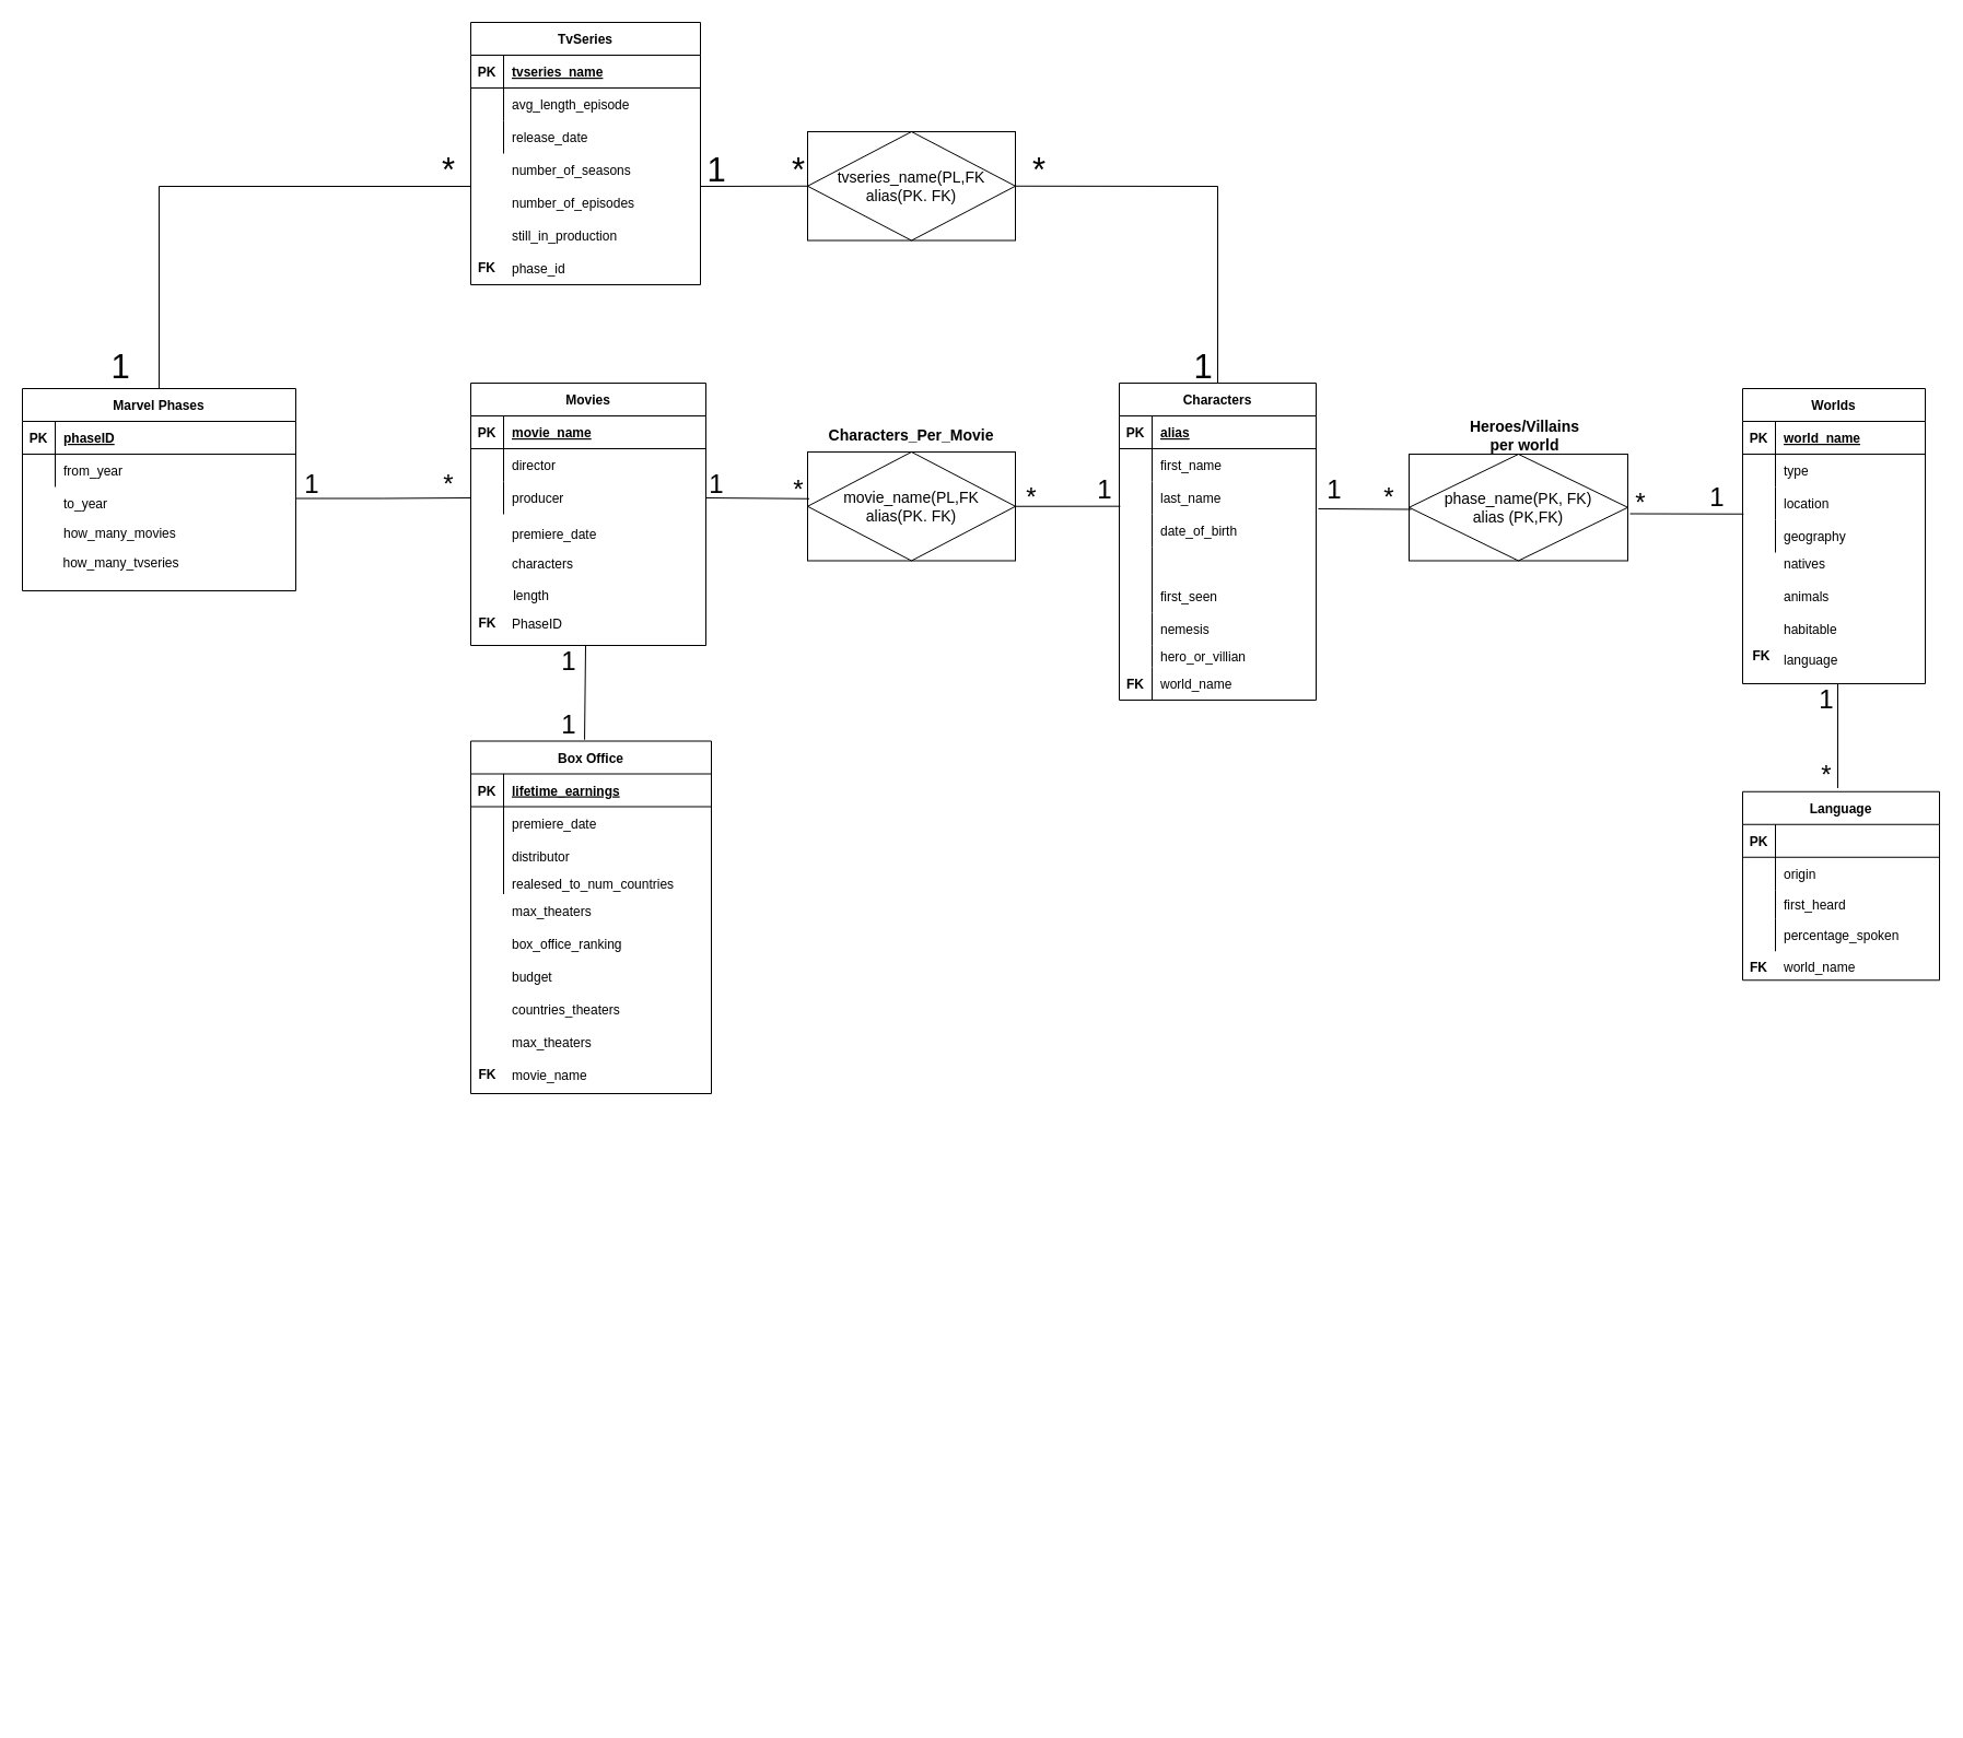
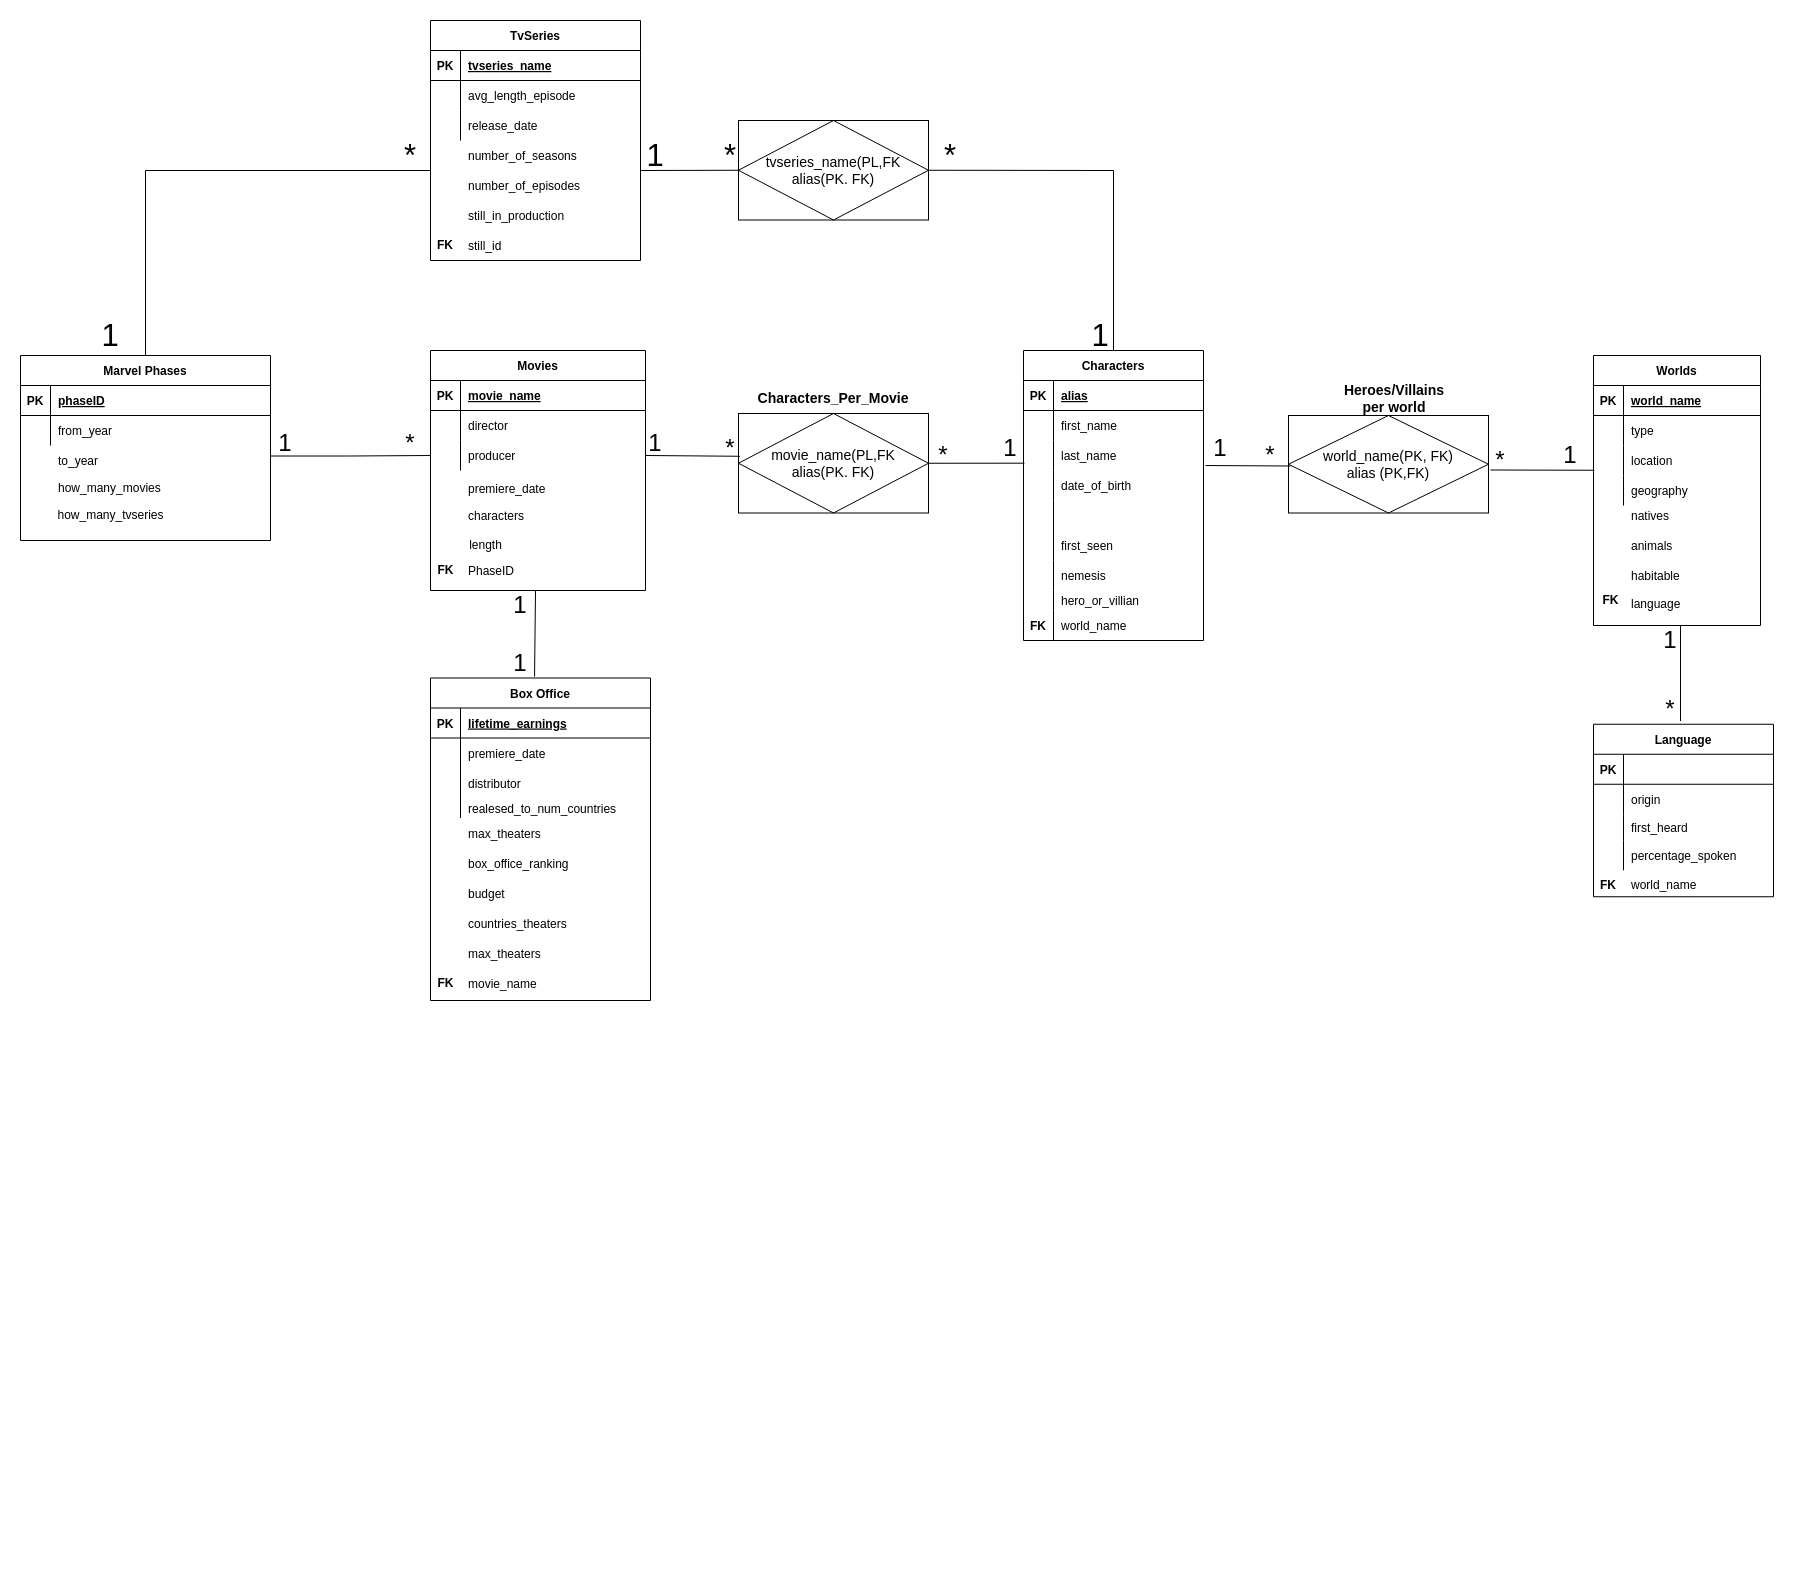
- <mxCell id="84" value="phase_id" style="shape=partialRectangle;overflow=hidden;connectable=0;fillColor=none;top=0;left=0;bottom=0;right=0;align=left;spacingLeft=6;" parent="1" vertex="1"><mxGeometry x="460" y="230" width="210" height="30" as="geometry"><mxRectangle width="225" height="30" as="alternateBounds" /></mxGeometry></mxCell>
+ <mxCell id="84" value="still_id" style="shape=partialRectangle;overflow=hidden;connectable=0;fillColor=none;top=0;left=0;bottom=0;right=0;align=left;spacingLeft=6;" parent="1" vertex="1"><mxGeometry x="460" y="230" width="210" height="30" as="geometry"><mxRectangle width="225" height="30" as="alternateBounds" /></mxGeometry></mxCell>
- <mxCell id="93" value="phase_name(PK, FK)&lt;br&gt;alias (PK,FK)" style="shape=associativeEntity;whiteSpace=wrap;html=1;align=center;fontSize=14;" parent="1" vertex="1"><mxGeometry x="1288" y="415" width="200" height="97.5" as="geometry" /></mxCell>
+ <mxCell id="93" value="world_name(PK, FK)&lt;br&gt;alias (PK,FK)" style="shape=associativeEntity;whiteSpace=wrap;html=1;align=center;fontSize=14;" parent="1" vertex="1"><mxGeometry x="1288" y="415" width="200" height="97.5" as="geometry" /></mxCell>
